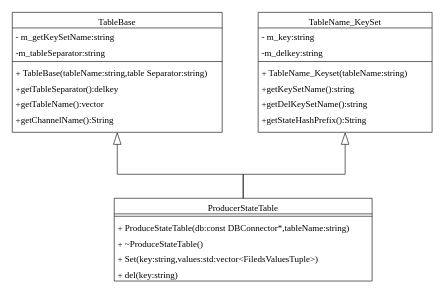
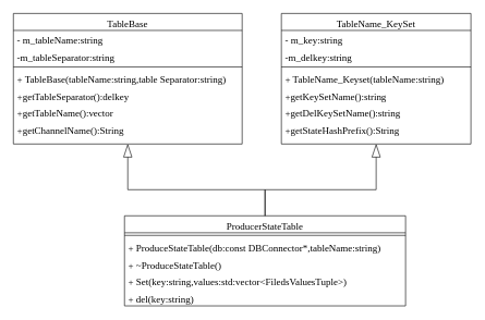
- <mxCell id="9" value="- m_getKeySetName:string" style="text;align=left;verticalAlign=top;spacingLeft=4;spacingRight=4;overflow=hidden;rotatable=0;points=[[0,0.5],[1,0.5]];portConstraint=eastwest;fontSize=15;fontFamily=Times New Roman;" parent="8" vertex="1"><mxGeometry y="26" width="350" height="26" as="geometry" /></mxCell>
+ <mxCell id="9" value="- m_tableName:string" style="text;align=left;verticalAlign=top;spacingLeft=4;spacingRight=4;overflow=hidden;rotatable=0;points=[[0,0.5],[1,0.5]];portConstraint=eastwest;fontSize=15;fontFamily=Times New Roman;" parent="8" vertex="1"><mxGeometry y="26" width="350" height="26" as="geometry" /></mxCell>
